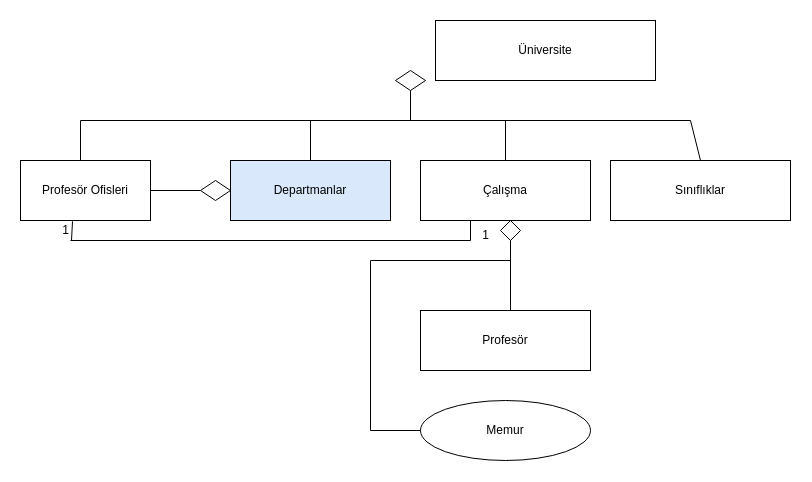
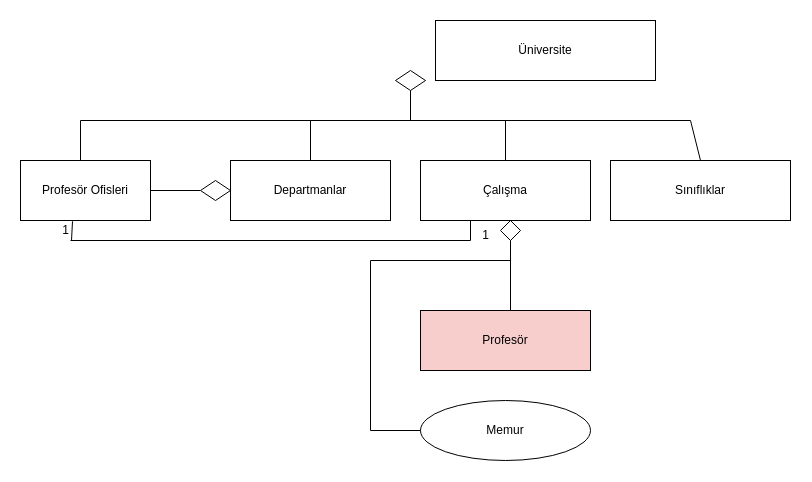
- <mxCell id="22" value="Departmanlar" style="rounded=0;whiteSpace=wrap;html=1;fillColor=#dae8fc;" vertex="1" parent="1"><mxGeometry x="230" y="160" width="160" height="60" as="geometry" /></mxCell>
+ <mxCell id="22" value="Departmanlar" style="rounded=0;whiteSpace=wrap;html=1;" vertex="1" parent="1"><mxGeometry x="230" y="160" width="160" height="60" as="geometry" /></mxCell>
- <mxCell id="5" value="Profesör" style="rounded=0;whiteSpace=wrap;html=1;" vertex="1" parent="1"><mxGeometry x="420" y="310" width="170" height="60" as="geometry" /></mxCell>
+ <mxCell id="5" value="Profesör" style="rounded=0;whiteSpace=wrap;html=1;fillColor=#f8cecc;" vertex="1" parent="1"><mxGeometry x="420" y="310" width="170" height="60" as="geometry" /></mxCell>
